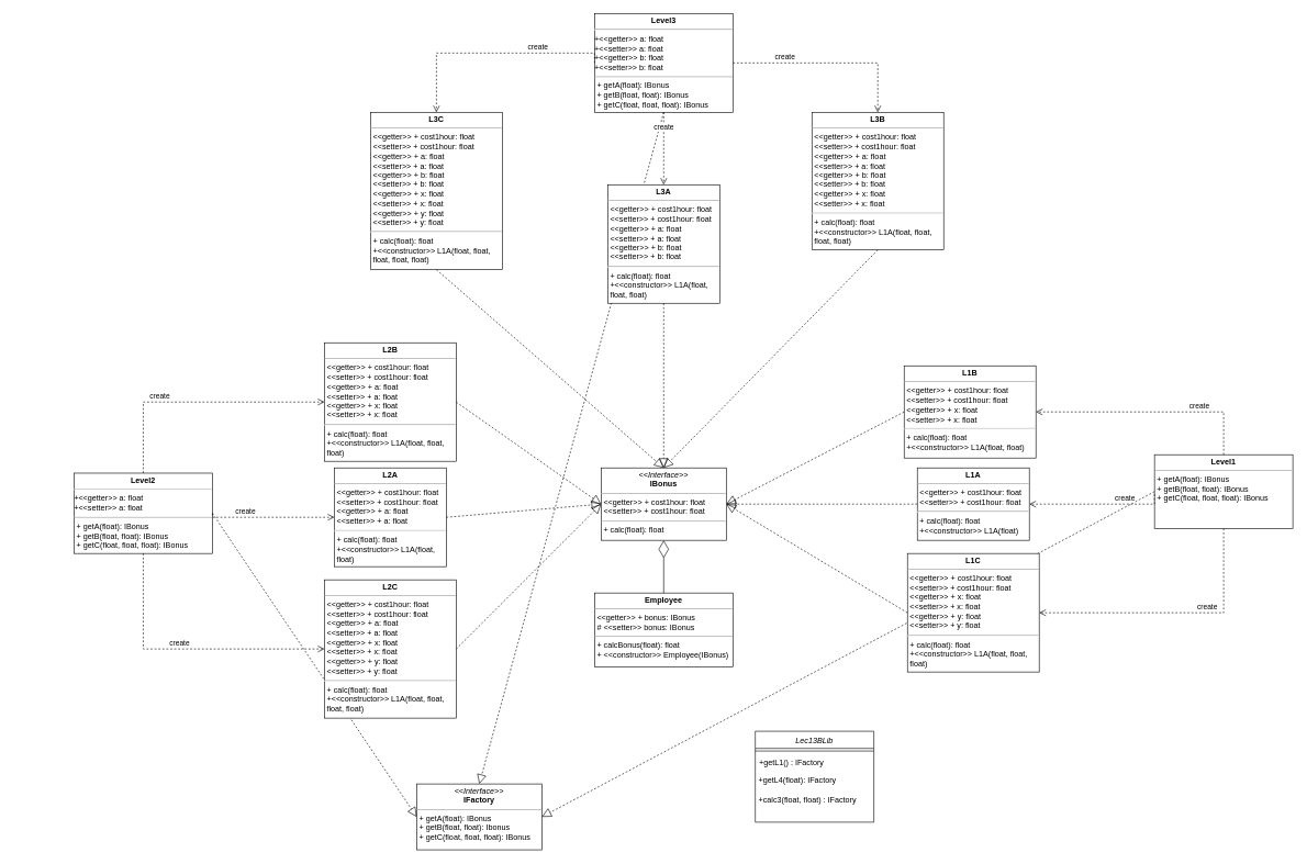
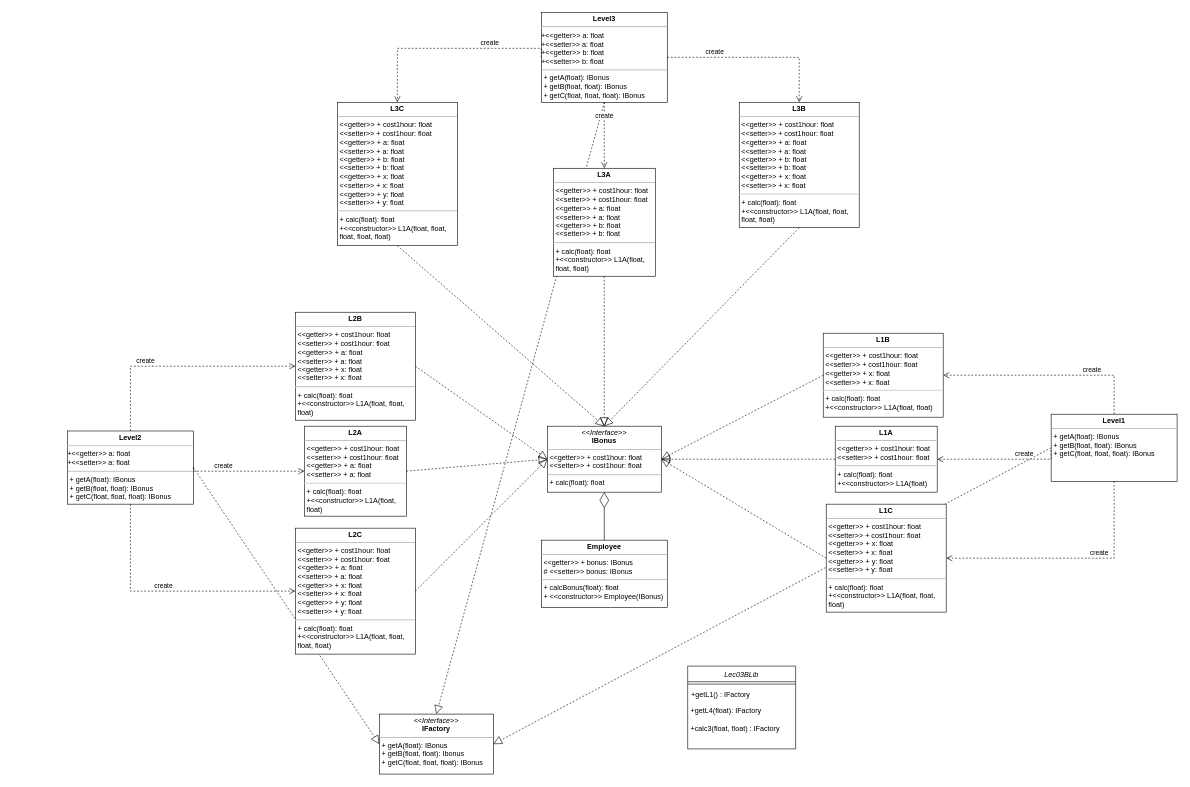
- <mxCell id="2" value="Lec13BLib" style="swimlane;fontStyle=2;align=center;verticalAlign=top;childLayout=stackLayout;horizontal=1;startSize=26;horizontalStack=0;resizeParent=1;resizeLast=0;collapsible=1;marginBottom=0;rounded=0;shadow=0;strokeWidth=1;" parent="1" vertex="1"><mxGeometry x="1146" y="1110" width="180" height="138" as="geometry"><mxRectangle x="-325" width="160" height="26" as="alternateBounds" /></mxGeometry></mxCell>
+ <mxCell id="2" value="Lec03BLib" style="swimlane;fontStyle=2;align=center;verticalAlign=top;childLayout=stackLayout;horizontal=1;startSize=26;horizontalStack=0;resizeParent=1;resizeLast=0;collapsible=1;marginBottom=0;rounded=0;shadow=0;strokeWidth=1;" parent="1" vertex="1"><mxGeometry x="1146" y="1110" width="180" height="138" as="geometry"><mxRectangle x="-325" width="160" height="26" as="alternateBounds" /></mxGeometry></mxCell>
